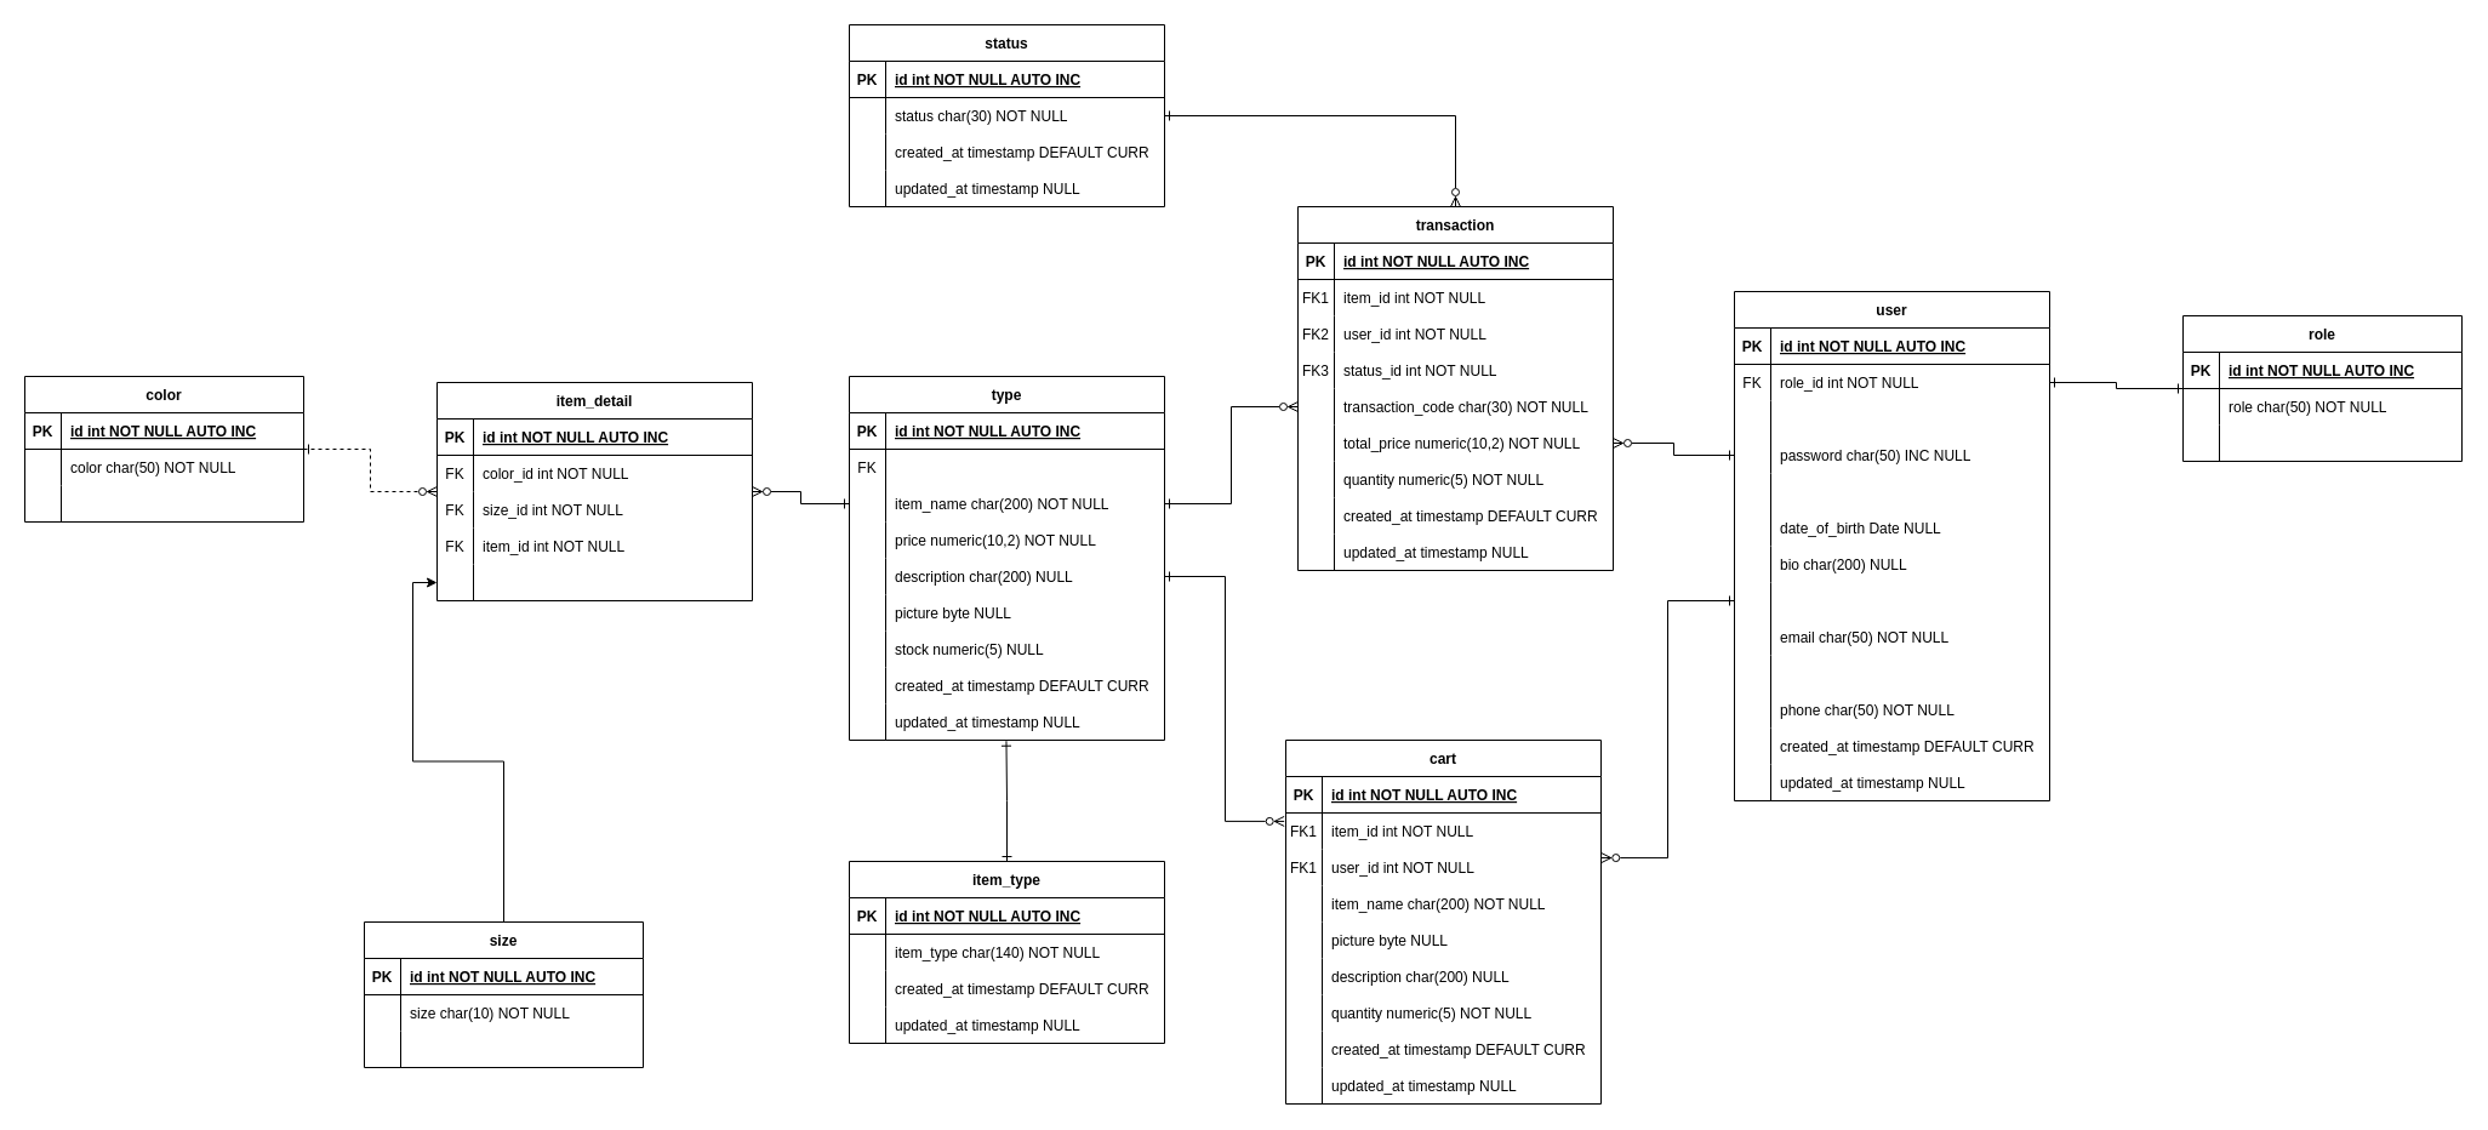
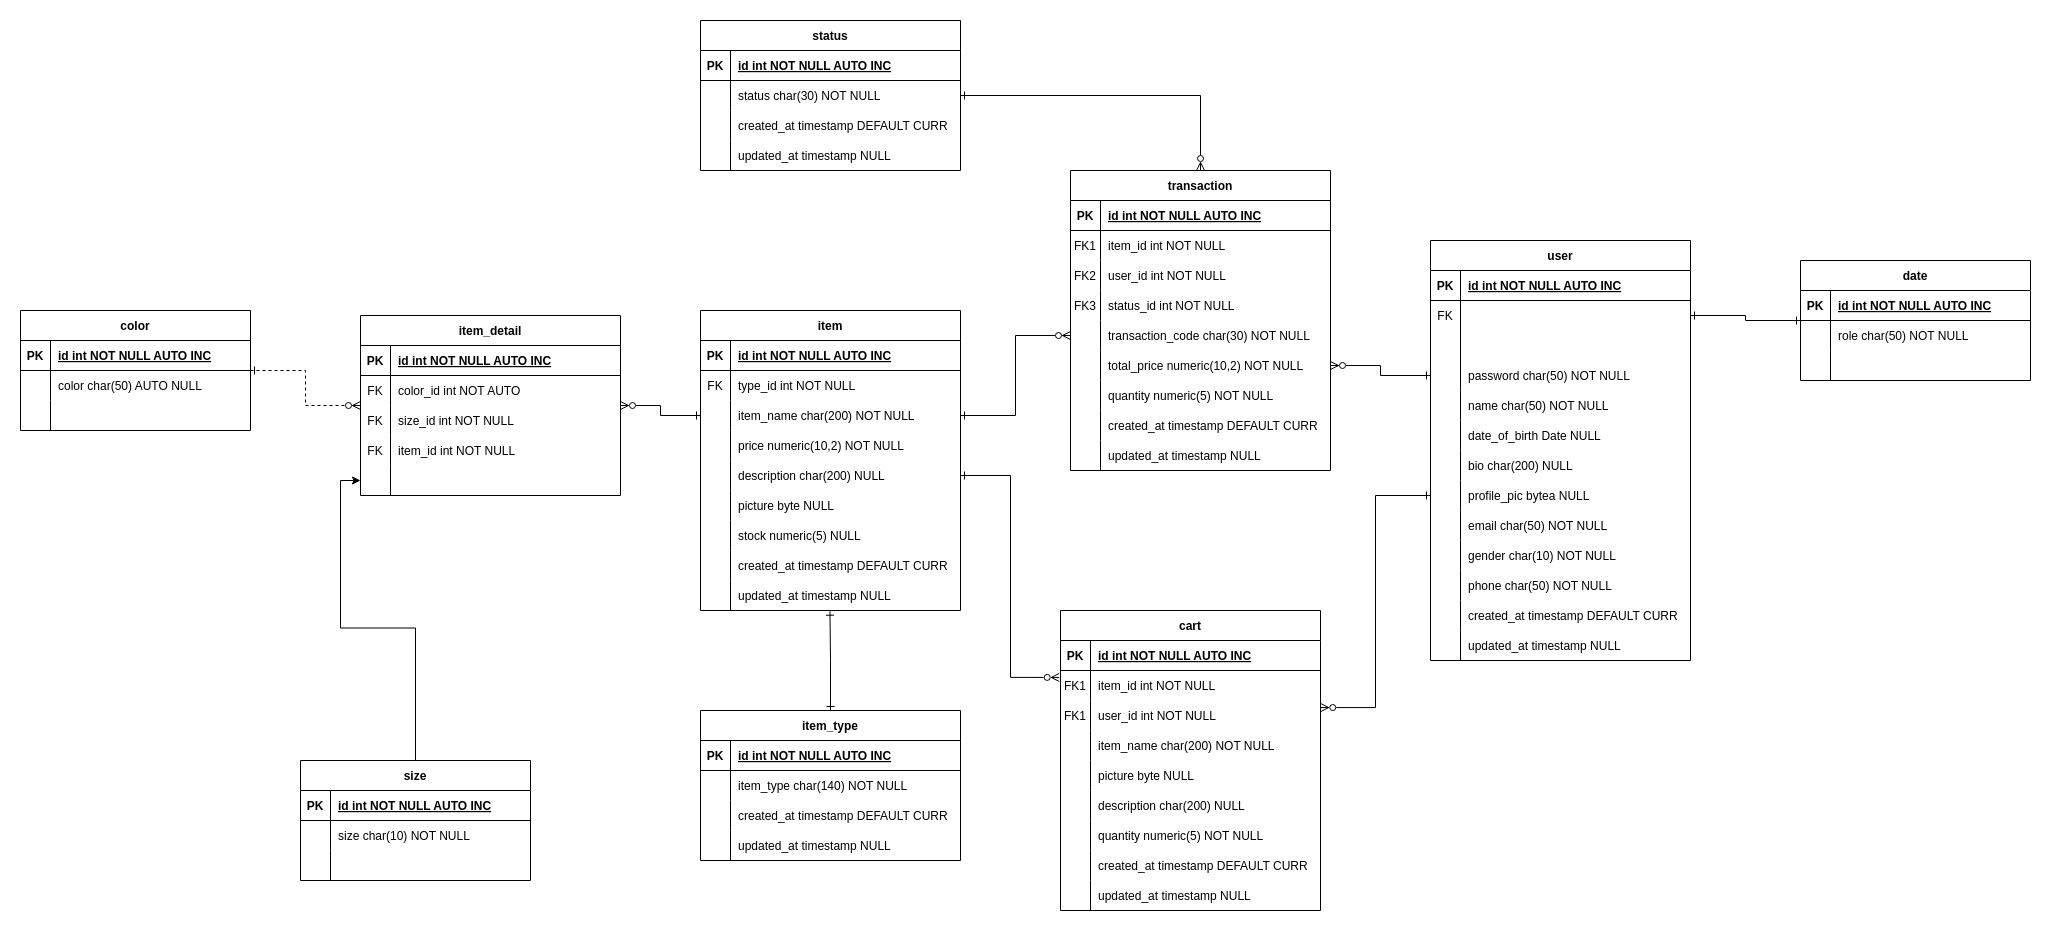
- <mxCell id="42" value="role" style="shape=table;startSize=30;container=1;collapsible=1;childLayout=tableLayout;fixedRows=1;rowLines=0;fontStyle=1;align=center;resizeLast=1;" parent="1" vertex="1"><mxGeometry x="1800" y="260" width="230" height="120" as="geometry" /></mxCell>
+ <mxCell id="42" value="date" style="shape=table;startSize=30;container=1;collapsible=1;childLayout=tableLayout;fixedRows=1;rowLines=0;fontStyle=1;align=center;resizeLast=1;" parent="1" vertex="1"><mxGeometry x="1800" y="260" width="230" height="120" as="geometry" /></mxCell>
- <mxCell id="8" value="role_id int NOT NULL" style="shape=partialRectangle;overflow=hidden;connectable=0;fillColor=none;top=0;left=0;bottom=0;right=0;align=left;spacingLeft=6;" parent="6" vertex="1"><mxGeometry x="30" width="230" height="30" as="geometry"><mxRectangle width="230" height="30" as="alternateBounds" /></mxGeometry></mxCell>
- <mxCell id="52" value="type" style="shape=table;startSize=30;container=1;collapsible=1;childLayout=tableLayout;fixedRows=1;rowLines=0;fontStyle=1;align=center;resizeLast=1;" parent="1" vertex="1"><mxGeometry x="700" y="310" width="260" height="300" as="geometry" /></mxCell>
+ <mxCell id="52" value="item" style="shape=table;startSize=30;container=1;collapsible=1;childLayout=tableLayout;fixedRows=1;rowLines=0;fontStyle=1;align=center;resizeLast=1;" parent="1" vertex="1"><mxGeometry x="700" y="310" width="260" height="300" as="geometry" /></mxCell>
- <mxCell id="13" value="password char(50) INC NULL" style="shape=partialRectangle;overflow=hidden;connectable=0;fillColor=none;top=0;left=0;bottom=0;right=0;align=left;spacingLeft=6;" parent="11" vertex="1"><mxGeometry x="30" width="230" height="30" as="geometry"><mxRectangle width="230" height="30" as="alternateBounds" /></mxGeometry></mxCell>
+ <mxCell id="13" value="password char(50) NOT NULL" style="shape=partialRectangle;overflow=hidden;connectable=0;fillColor=none;top=0;left=0;bottom=0;right=0;align=left;spacingLeft=6;" parent="11" vertex="1"><mxGeometry x="30" width="230" height="30" as="geometry"><mxRectangle width="230" height="30" as="alternateBounds" /></mxGeometry></mxCell>
- <mxCell id="175" value="color char(50) NOT NULL" style="shape=partialRectangle;overflow=hidden;connectable=0;fillColor=none;top=0;left=0;bottom=0;right=0;align=left;spacingLeft=6;" parent="173" vertex="1"><mxGeometry x="30" width="200" height="30" as="geometry"><mxRectangle width="200" height="30" as="alternateBounds" /></mxGeometry></mxCell>
+ <mxCell id="175" value="color char(50) AUTO NULL" style="shape=partialRectangle;overflow=hidden;connectable=0;fillColor=none;top=0;left=0;bottom=0;right=0;align=left;spacingLeft=6;" parent="173" vertex="1"><mxGeometry x="30" width="200" height="30" as="geometry"><mxRectangle width="200" height="30" as="alternateBounds" /></mxGeometry></mxCell>
+ <mxCell id="58" value="type_id int NOT NULL" style="shape=partialRectangle;overflow=hidden;connectable=0;fillColor=none;top=0;left=0;bottom=0;right=0;align=left;spacingLeft=6;" parent="56" vertex="1"><mxGeometry x="30" width="230" height="30" as="geometry"><mxRectangle width="230" height="30" as="alternateBounds" /></mxGeometry></mxCell>
- <mxCell id="197" value="color_id int NOT NULL" style="shape=partialRectangle;overflow=hidden;connectable=0;fillColor=none;top=0;left=0;bottom=0;right=0;align=left;spacingLeft=6;" vertex="1" parent="195"><mxGeometry x="30" width="230" height="30" as="geometry"><mxRectangle width="230" height="30" as="alternateBounds" /></mxGeometry></mxCell>
+ <mxCell id="197" value="color_id int NOT AUTO" style="shape=partialRectangle;overflow=hidden;connectable=0;fillColor=none;top=0;left=0;bottom=0;right=0;align=left;spacingLeft=6;" vertex="1" parent="195"><mxGeometry x="30" width="230" height="30" as="geometry"><mxRectangle width="230" height="30" as="alternateBounds" /></mxGeometry></mxCell>
+ <mxCell id="16" value="name char(50) NOT NULL" style="shape=partialRectangle;overflow=hidden;connectable=0;fillColor=none;top=0;left=0;bottom=0;right=0;align=left;spacingLeft=6;" parent="14" vertex="1"><mxGeometry x="30" width="230" height="30" as="geometry"><mxRectangle width="230" height="30" as="alternateBounds" /></mxGeometry></mxCell>
+ <mxCell id="25" value="profile_pic bytea NULL" style="shape=partialRectangle;overflow=hidden;connectable=0;fillColor=none;top=0;left=0;bottom=0;right=0;align=left;spacingLeft=6;" parent="23" vertex="1"><mxGeometry x="30" width="230" height="30" as="geometry"><mxRectangle width="230" height="30" as="alternateBounds" /></mxGeometry></mxCell>
+ <mxCell id="31" value="gender char(10) NOT NULL" style="shape=partialRectangle;overflow=hidden;connectable=0;fillColor=none;top=0;left=0;bottom=0;right=0;align=left;spacingLeft=6;" parent="29" vertex="1"><mxGeometry x="30" width="230" height="30" as="geometry"><mxRectangle width="230" height="30" as="alternateBounds" /></mxGeometry></mxCell>
